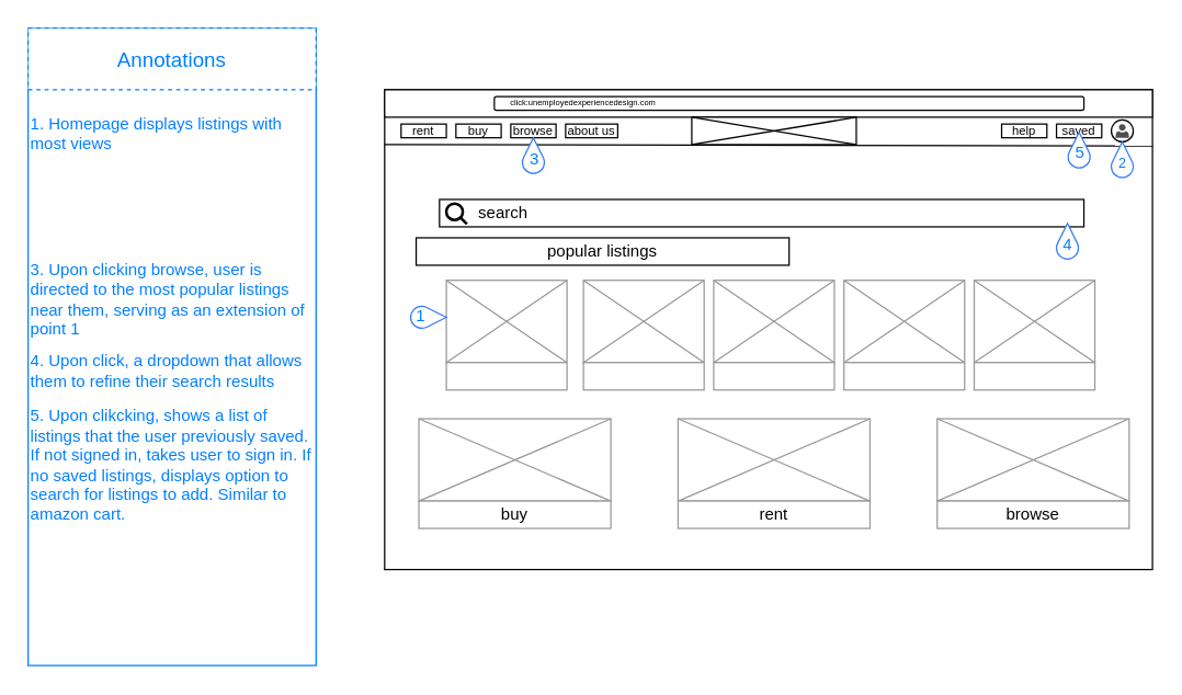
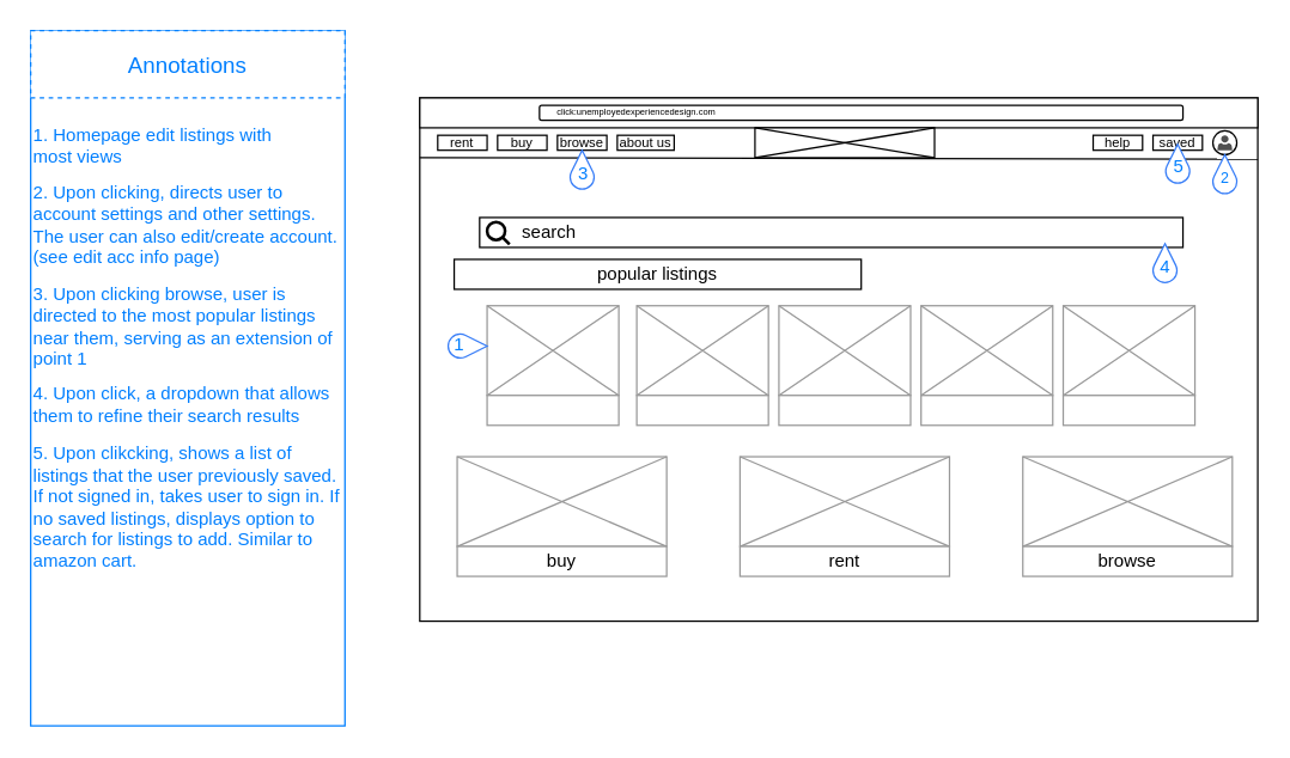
- <mxCell id="42" value="&lt;font color=&quot;#007fff&quot;&gt;1. Homepage displays listings with&amp;nbsp;&lt;/font&gt;&lt;div&gt;&lt;font color=&quot;#007fff&quot;&gt;most views&lt;/font&gt;&lt;/div&gt;" style="text;html=1;align=left;verticalAlign=middle;whiteSpace=wrap;rounded=0;" vertex="1" parent="1"><mxGeometry x="20" y="78" width="210" height="37" as="geometry" /></mxCell>
+ <mxCell id="42" value="&lt;font color=&quot;#007fff&quot;&gt;1. Homepage edit listings with&amp;nbsp;&lt;/font&gt;&lt;div&gt;&lt;font color=&quot;#007fff&quot;&gt;most views&lt;/font&gt;&lt;/div&gt;" style="text;html=1;align=left;verticalAlign=middle;whiteSpace=wrap;rounded=0;" vertex="1" parent="1"><mxGeometry x="20" y="78" width="210" height="37" as="geometry" /></mxCell>
+ <mxCell id="43" value="&lt;font color=&quot;#007fff&quot;&gt;2. Upon clicking, directs user to account settings and other settings.&lt;/font&gt;&lt;div&gt;&lt;font color=&quot;#007fff&quot;&gt;The user can also edit/create account.&lt;br&gt;(see edit acc info page)&lt;/font&gt;&lt;/div&gt;" style="text;html=1;align=left;verticalAlign=middle;whiteSpace=wrap;rounded=0;" vertex="1" parent="1"><mxGeometry x="20" y="115" width="210" height="70" as="geometry" /></mxCell>
